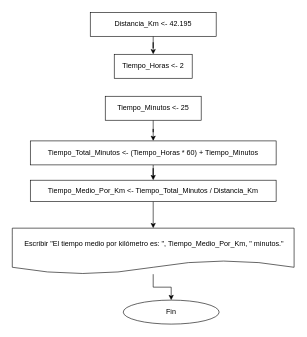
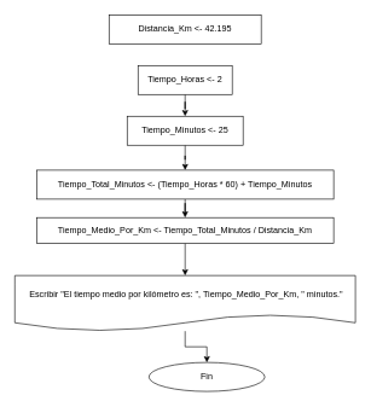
- <mxCell id="2" value="" style="edgeStyle=orthogonalEdgeStyle;rounded=0;orthogonalLoop=1;jettySize=auto;html=1;" edge="1" parent="1" source="3" target="5"><mxGeometry relative="1" as="geometry" /></mxCell>
+ <mxCell id="4" value="" style="edgeStyle=orthogonalEdgeStyle;rounded=0;orthogonalLoop=1;jettySize=auto;html=1;" edge="1" parent="1" source="5" target="7"><mxGeometry relative="1" as="geometry" /></mxCell>
